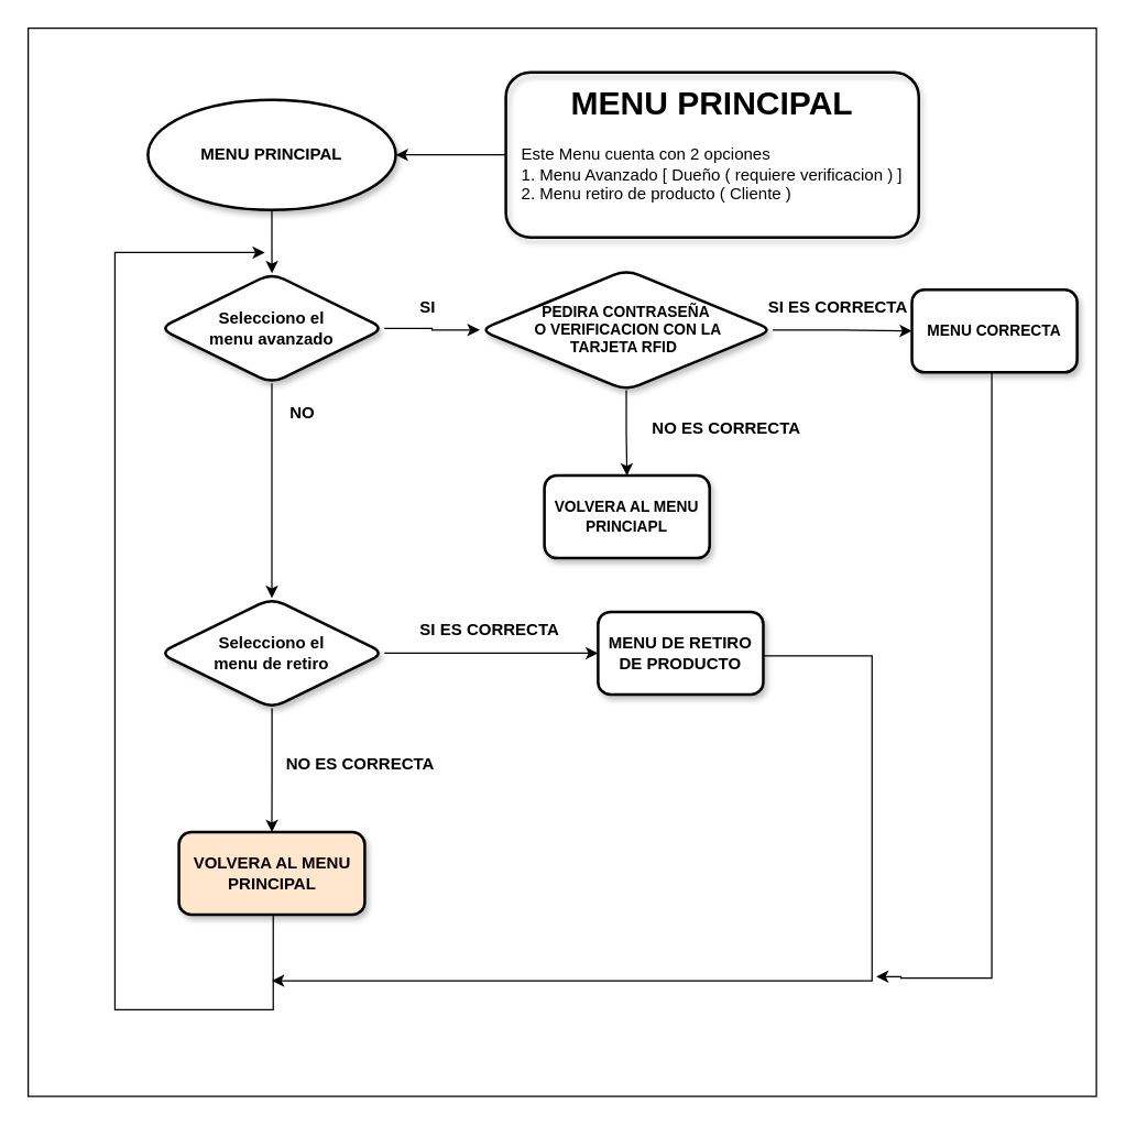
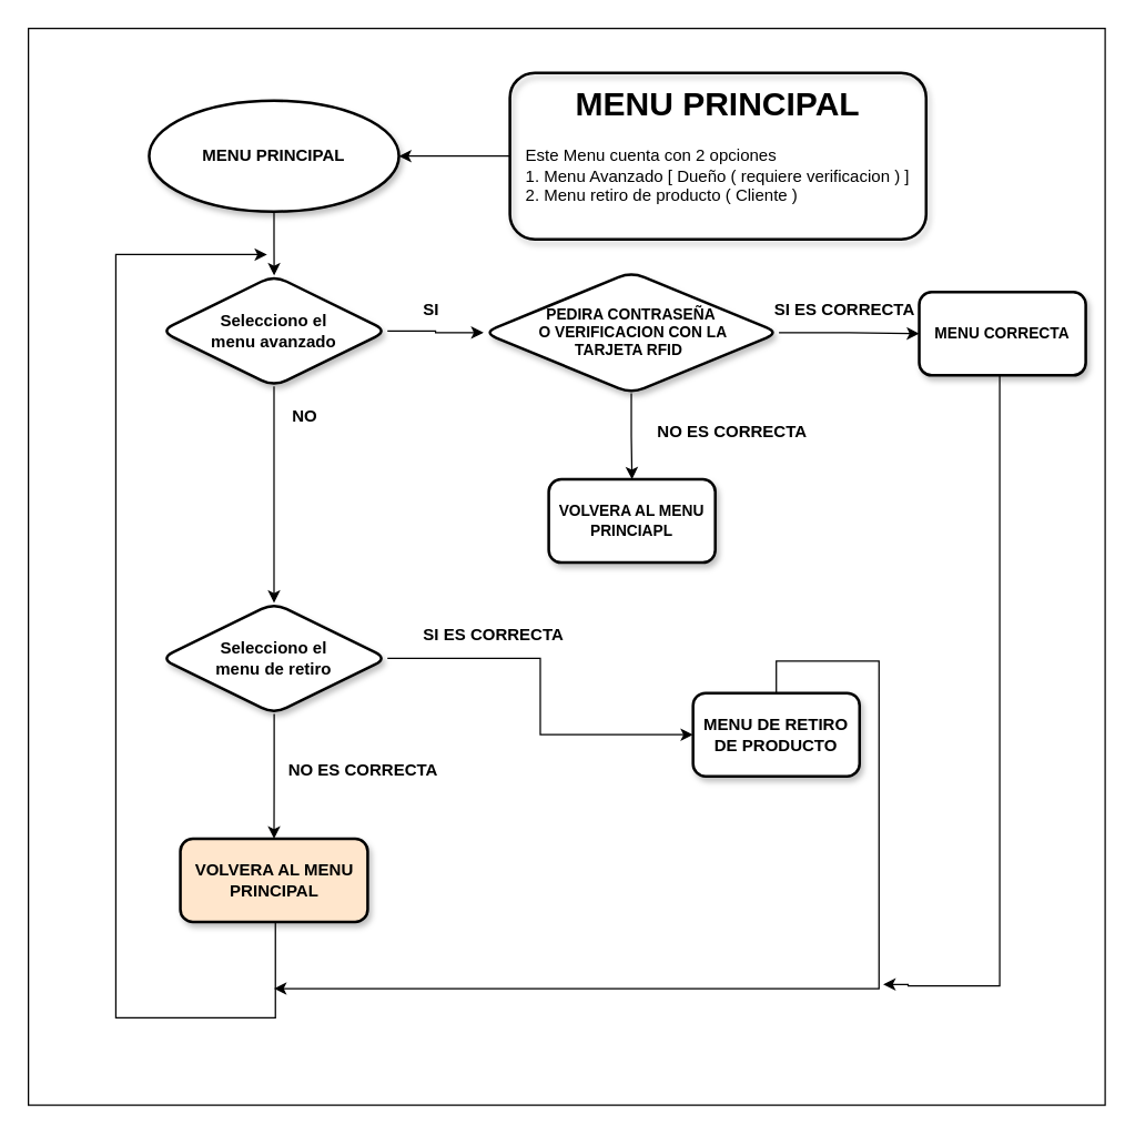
- <mxCell id="24" value="MENU DE RETIRO DE PRODUCTO" style="whiteSpace=wrap;html=1;fontStyle=1;strokeWidth=2;shadow=1;rounded=1;" vertex="1" parent="1"><mxGeometry x="434" y="444" width="120" height="60" as="geometry" /></mxCell>
+ <mxCell id="24" value="MENU DE RETIRO DE PRODUCTO" style="whiteSpace=wrap;html=1;fontStyle=1;strokeWidth=2;shadow=1;rounded=1;" vertex="1" parent="1"><mxGeometry x="499" y="499" width="120" height="60" as="geometry" /></mxCell>
